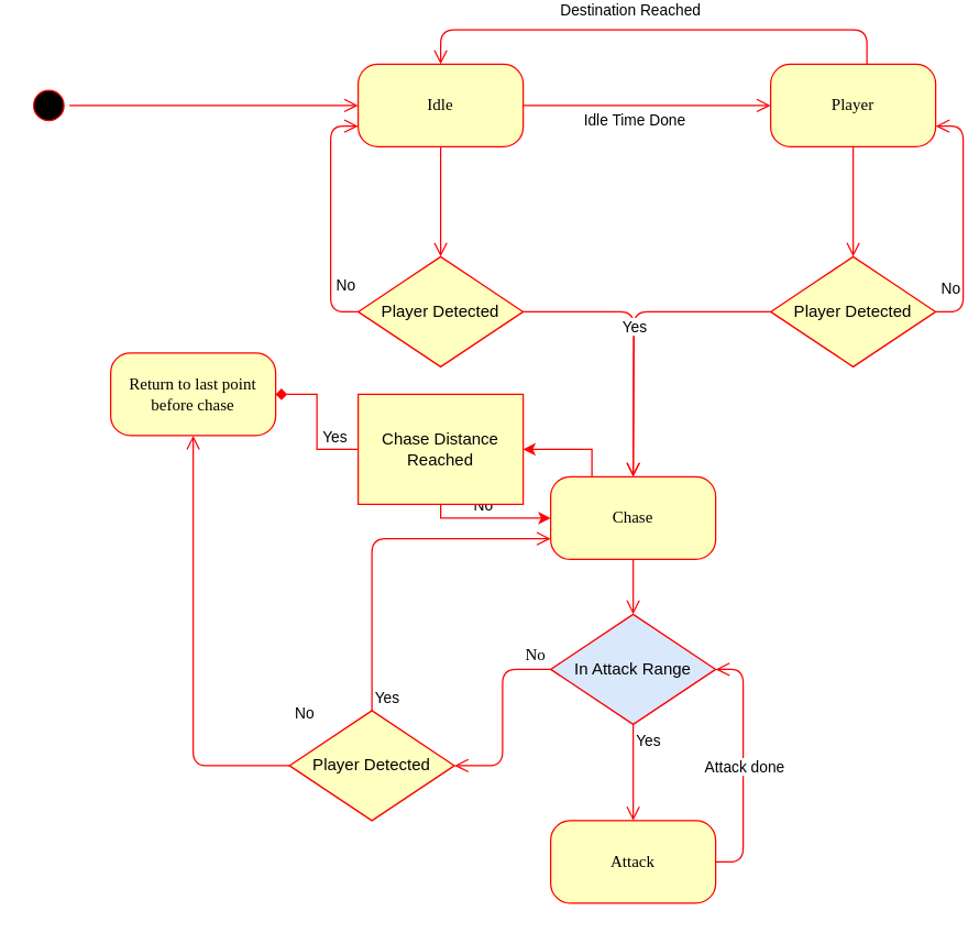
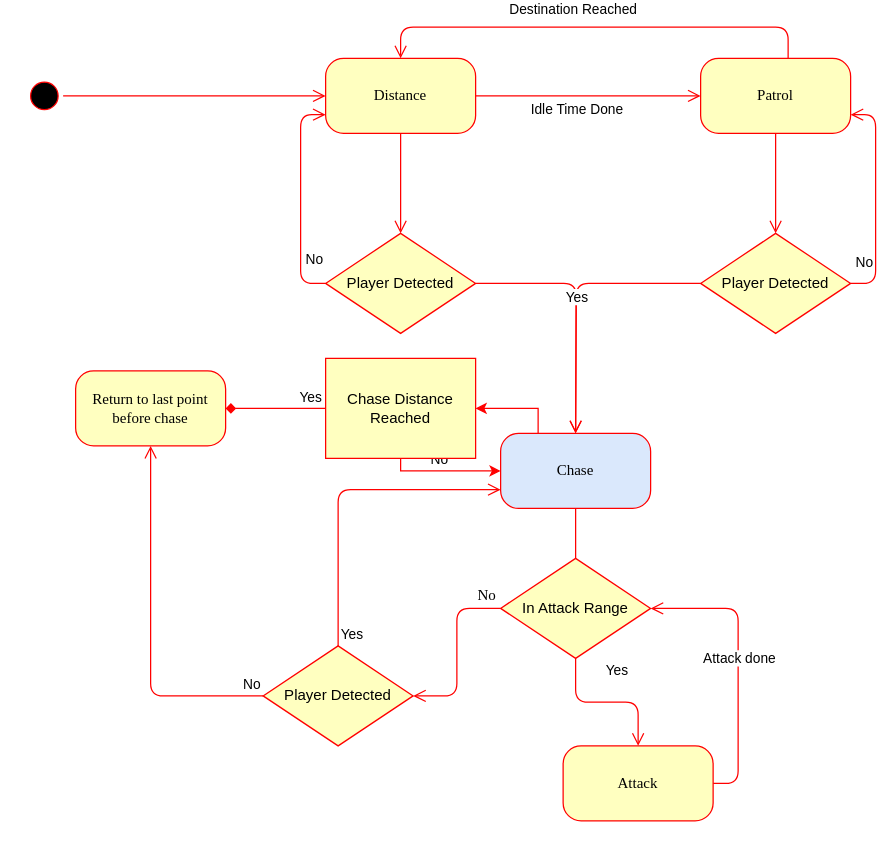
- <mxCell id="6" value="Idle" style="rounded=1;whiteSpace=wrap;html=1;arcSize=24;fillColor=#ffffc0;strokeColor=#ff0000;shadow=0;comic=0;labelBackgroundColor=none;fontFamily=Verdana;fontSize=12;fontColor=#000000;align=center;" parent="1" vertex="1"><mxGeometry x="260" y="45" width="120" height="60" as="geometry" /></mxCell>
+ <mxCell id="6" value="Distance" style="rounded=1;whiteSpace=wrap;html=1;arcSize=24;fillColor=#ffffc0;strokeColor=#ff0000;shadow=0;comic=0;labelBackgroundColor=none;fontFamily=Verdana;fontSize=12;fontColor=#000000;align=center;" parent="1" vertex="1"><mxGeometry x="260" y="45" width="120" height="60" as="geometry" /></mxCell>
- <mxCell id="14" value="Player" style="rounded=1;whiteSpace=wrap;html=1;arcSize=24;fontColor=#000000;fillColor=#ffffc0;strokeColor=#ff0000;glass=0;shadow=0;comic=0;align=center;verticalAlign=middle;fontFamily=Verdana;fontSize=12;labelBackgroundColor=none;" vertex="1" parent="1"><mxGeometry x="560" y="45" width="120" height="60" as="geometry" /></mxCell>
+ <mxCell id="14" value="Patrol" style="rounded=1;whiteSpace=wrap;html=1;arcSize=24;fontColor=#000000;fillColor=#ffffc0;strokeColor=#ff0000;glass=0;shadow=0;comic=0;align=center;verticalAlign=middle;fontFamily=Verdana;fontSize=12;labelBackgroundColor=none;" vertex="1" parent="1"><mxGeometry x="560" y="45" width="120" height="60" as="geometry" /></mxCell>
- <mxCell id="18" value="Return to last point before chase" style="rounded=1;whiteSpace=wrap;html=1;arcSize=24;fontColor=#000000;fillColor=#ffffc0;strokeColor=#ff0000;shadow=0;comic=0;align=center;verticalAlign=middle;fontFamily=Verdana;fontSize=12;labelBackgroundColor=none;" vertex="1" parent="1"><mxGeometry x="80" y="255" width="120" height="60" as="geometry" /></mxCell>
+ <mxCell id="18" value="Return to last point before chase" style="rounded=1;whiteSpace=wrap;html=1;arcSize=24;fontColor=#000000;fillColor=#ffffc0;strokeColor=#ff0000;shadow=0;comic=0;align=center;verticalAlign=middle;fontFamily=Verdana;fontSize=12;labelBackgroundColor=none;" vertex="1" parent="1"><mxGeometry x="60" y="295" width="120" height="60" as="geometry" /></mxCell>
- <mxCell id="10" value="Chase" style="rounded=1;whiteSpace=wrap;html=1;arcSize=24;fontColor=#000000;fillColor=#ffffc0;strokeColor=#ff0000;shadow=0;comic=0;align=center;verticalAlign=middle;fontFamily=Verdana;fontSize=12;labelBackgroundColor=none;" vertex="1" parent="1"><mxGeometry x="400" y="345" width="120" height="60" as="geometry" /></mxCell>
+ <mxCell id="10" value="Chase" style="rounded=1;whiteSpace=wrap;html=1;arcSize=24;fontColor=#000000;fillColor=#dae8fc;strokeColor=#ff0000;shadow=0;comic=0;align=center;verticalAlign=middle;fontFamily=Verdana;fontSize=12;labelBackgroundColor=none;" vertex="1" parent="1"><mxGeometry x="400" y="345" width="120" height="60" as="geometry" /></mxCell>
- <mxCell id="8" style="edgeStyle=orthogonalEdgeStyle;rounded=1;orthogonalLoop=1;jettySize=auto;html=1;exitX=0.5;exitY=1;exitDx=0;exitDy=0;entryX=0.5;entryY=0;entryDx=0;entryDy=0;strokeColor=#ff0000;align=left;verticalAlign=middle;fontFamily=Verdana;fontSize=12;fontColor=default;labelBackgroundColor=none;endArrow=open;endSize=8;" edge="1" parent="1" source="10" target="27"><mxGeometry relative="1" as="geometry" /></mxCell>
+ <mxCell id="8" style="edgeStyle=orthogonalEdgeStyle;rounded=1;orthogonalLoop=1;jettySize=auto;html=1;exitX=0.5;exitY=1;exitDx=0;exitDy=0;entryX=0.5;entryY=0;entryDx=0;entryDy=0;strokeColor=#ff0000;align=left;verticalAlign=middle;fontFamily=Verdana;fontSize=12;fontColor=default;labelBackgroundColor=none;endArrow=none;endSize=8;" edge="1" parent="1" source="10" target="27"><mxGeometry relative="1" as="geometry" /></mxCell>
- <mxCell id="27" value="In Attack Range" style="rhombus;whiteSpace=wrap;html=1;fontColor=#000000;fillColor=#dae8fc;strokeColor=#ff0000;align=center;verticalAlign=middle;fontFamily=Helvetica;fontSize=12;" vertex="1" parent="1"><mxGeometry x="400" y="445" width="120" height="80" as="geometry" /></mxCell>
+ <mxCell id="27" value="In Attack Range" style="rhombus;whiteSpace=wrap;html=1;fontColor=#000000;fillColor=#ffffc0;strokeColor=#ff0000;align=center;verticalAlign=middle;fontFamily=Helvetica;fontSize=12;" vertex="1" parent="1"><mxGeometry x="400" y="445" width="120" height="80" as="geometry" /></mxCell>
- <mxCell id="17" value="Attack" style="rounded=1;whiteSpace=wrap;html=1;arcSize=24;fontColor=#000000;fillColor=#ffffc0;strokeColor=#ff0000;shadow=0;comic=0;align=center;verticalAlign=middle;fontFamily=Verdana;fontSize=12;labelBackgroundColor=none;" vertex="1" parent="1"><mxGeometry x="400" y="595" width="120" height="60" as="geometry" /></mxCell>
+ <mxCell id="17" value="Attack" style="rounded=1;whiteSpace=wrap;html=1;arcSize=24;fontColor=#000000;fillColor=#ffffc0;strokeColor=#ff0000;shadow=0;comic=0;align=center;verticalAlign=middle;fontFamily=Verdana;fontSize=12;labelBackgroundColor=none;" vertex="1" parent="1"><mxGeometry x="450" y="595" width="120" height="60" as="geometry" /></mxCell>
